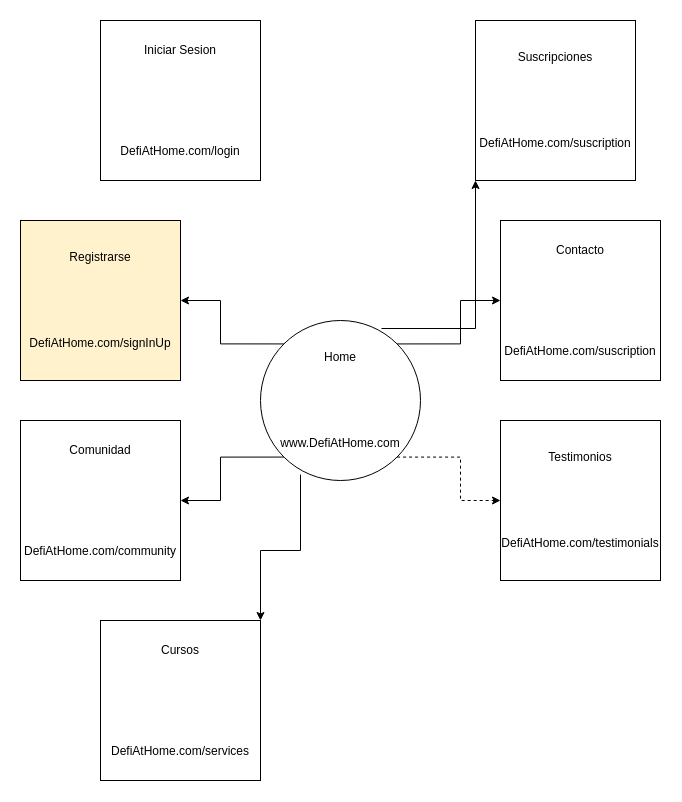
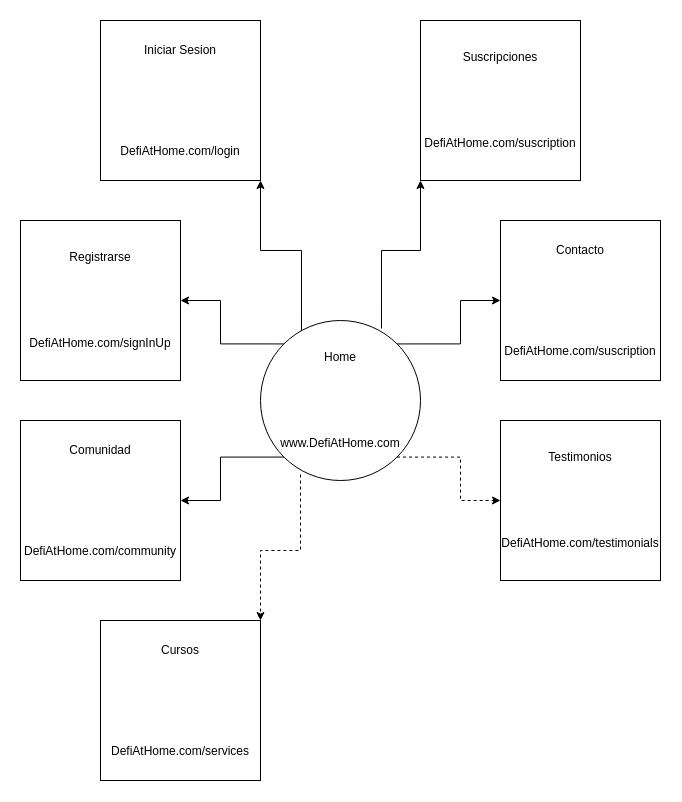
- <mxCell id="16" value="Suscripciones&lt;br&gt;&lt;br&gt;&lt;br&gt;&lt;br&gt;&lt;br&gt;&lt;br&gt;DefiAtHome.com/suscription" style="whiteSpace=wrap;html=1;aspect=fixed;" vertex="1" parent="1"><mxGeometry x="475" y="20" width="160" height="160" as="geometry" /></mxCell>
+ <mxCell id="16" value="Suscripciones&lt;br&gt;&lt;br&gt;&lt;br&gt;&lt;br&gt;&lt;br&gt;&lt;br&gt;DefiAtHome.com/suscription" style="whiteSpace=wrap;html=1;aspect=fixed;" vertex="1" parent="1"><mxGeometry x="420" y="20" width="160" height="160" as="geometry" /></mxCell>
+ <mxCell id="2" style="edgeStyle=orthogonalEdgeStyle;rounded=0;orthogonalLoop=1;jettySize=auto;html=1;exitX=0.256;exitY=0.075;exitDx=0;exitDy=0;entryX=1;entryY=1;entryDx=0;entryDy=0;exitPerimeter=0;" edge="1" parent="1" source="9" target="10"><mxGeometry relative="1" as="geometry" /></mxCell>
- <mxCell id="11" value="Registrarse&lt;br&gt;&lt;br&gt;&lt;br&gt;&lt;br&gt;&lt;br&gt;&lt;br&gt;DefiAtHome.com/signInUp" style="whiteSpace=wrap;html=1;aspect=fixed;fillColor=#fff2cc;" vertex="1" parent="1"><mxGeometry x="20" y="220" width="160" height="160" as="geometry" /></mxCell>
+ <mxCell id="11" value="Registrarse&lt;br&gt;&lt;br&gt;&lt;br&gt;&lt;br&gt;&lt;br&gt;&lt;br&gt;DefiAtHome.com/signInUp" style="whiteSpace=wrap;html=1;aspect=fixed;" vertex="1" parent="1"><mxGeometry x="20" y="220" width="160" height="160" as="geometry" /></mxCell>
- <mxCell id="6" style="edgeStyle=orthogonalEdgeStyle;rounded=0;orthogonalLoop=1;jettySize=auto;html=1;entryX=1;entryY=0;entryDx=0;entryDy=0;exitX=0.25;exitY=0.963;exitDx=0;exitDy=0;exitPerimeter=0;" edge="1" parent="1" source="9" target="13"><mxGeometry relative="1" as="geometry" /></mxCell>
+ <mxCell id="6" style="edgeStyle=orthogonalEdgeStyle;rounded=0;orthogonalLoop=1;jettySize=auto;html=1;entryX=1;entryY=0;entryDx=0;entryDy=0;exitX=0.25;exitY=0.963;exitDx=0;exitDy=0;exitPerimeter=0;dashed=1;" edge="1" parent="1" source="9" target="13"><mxGeometry relative="1" as="geometry" /></mxCell>
